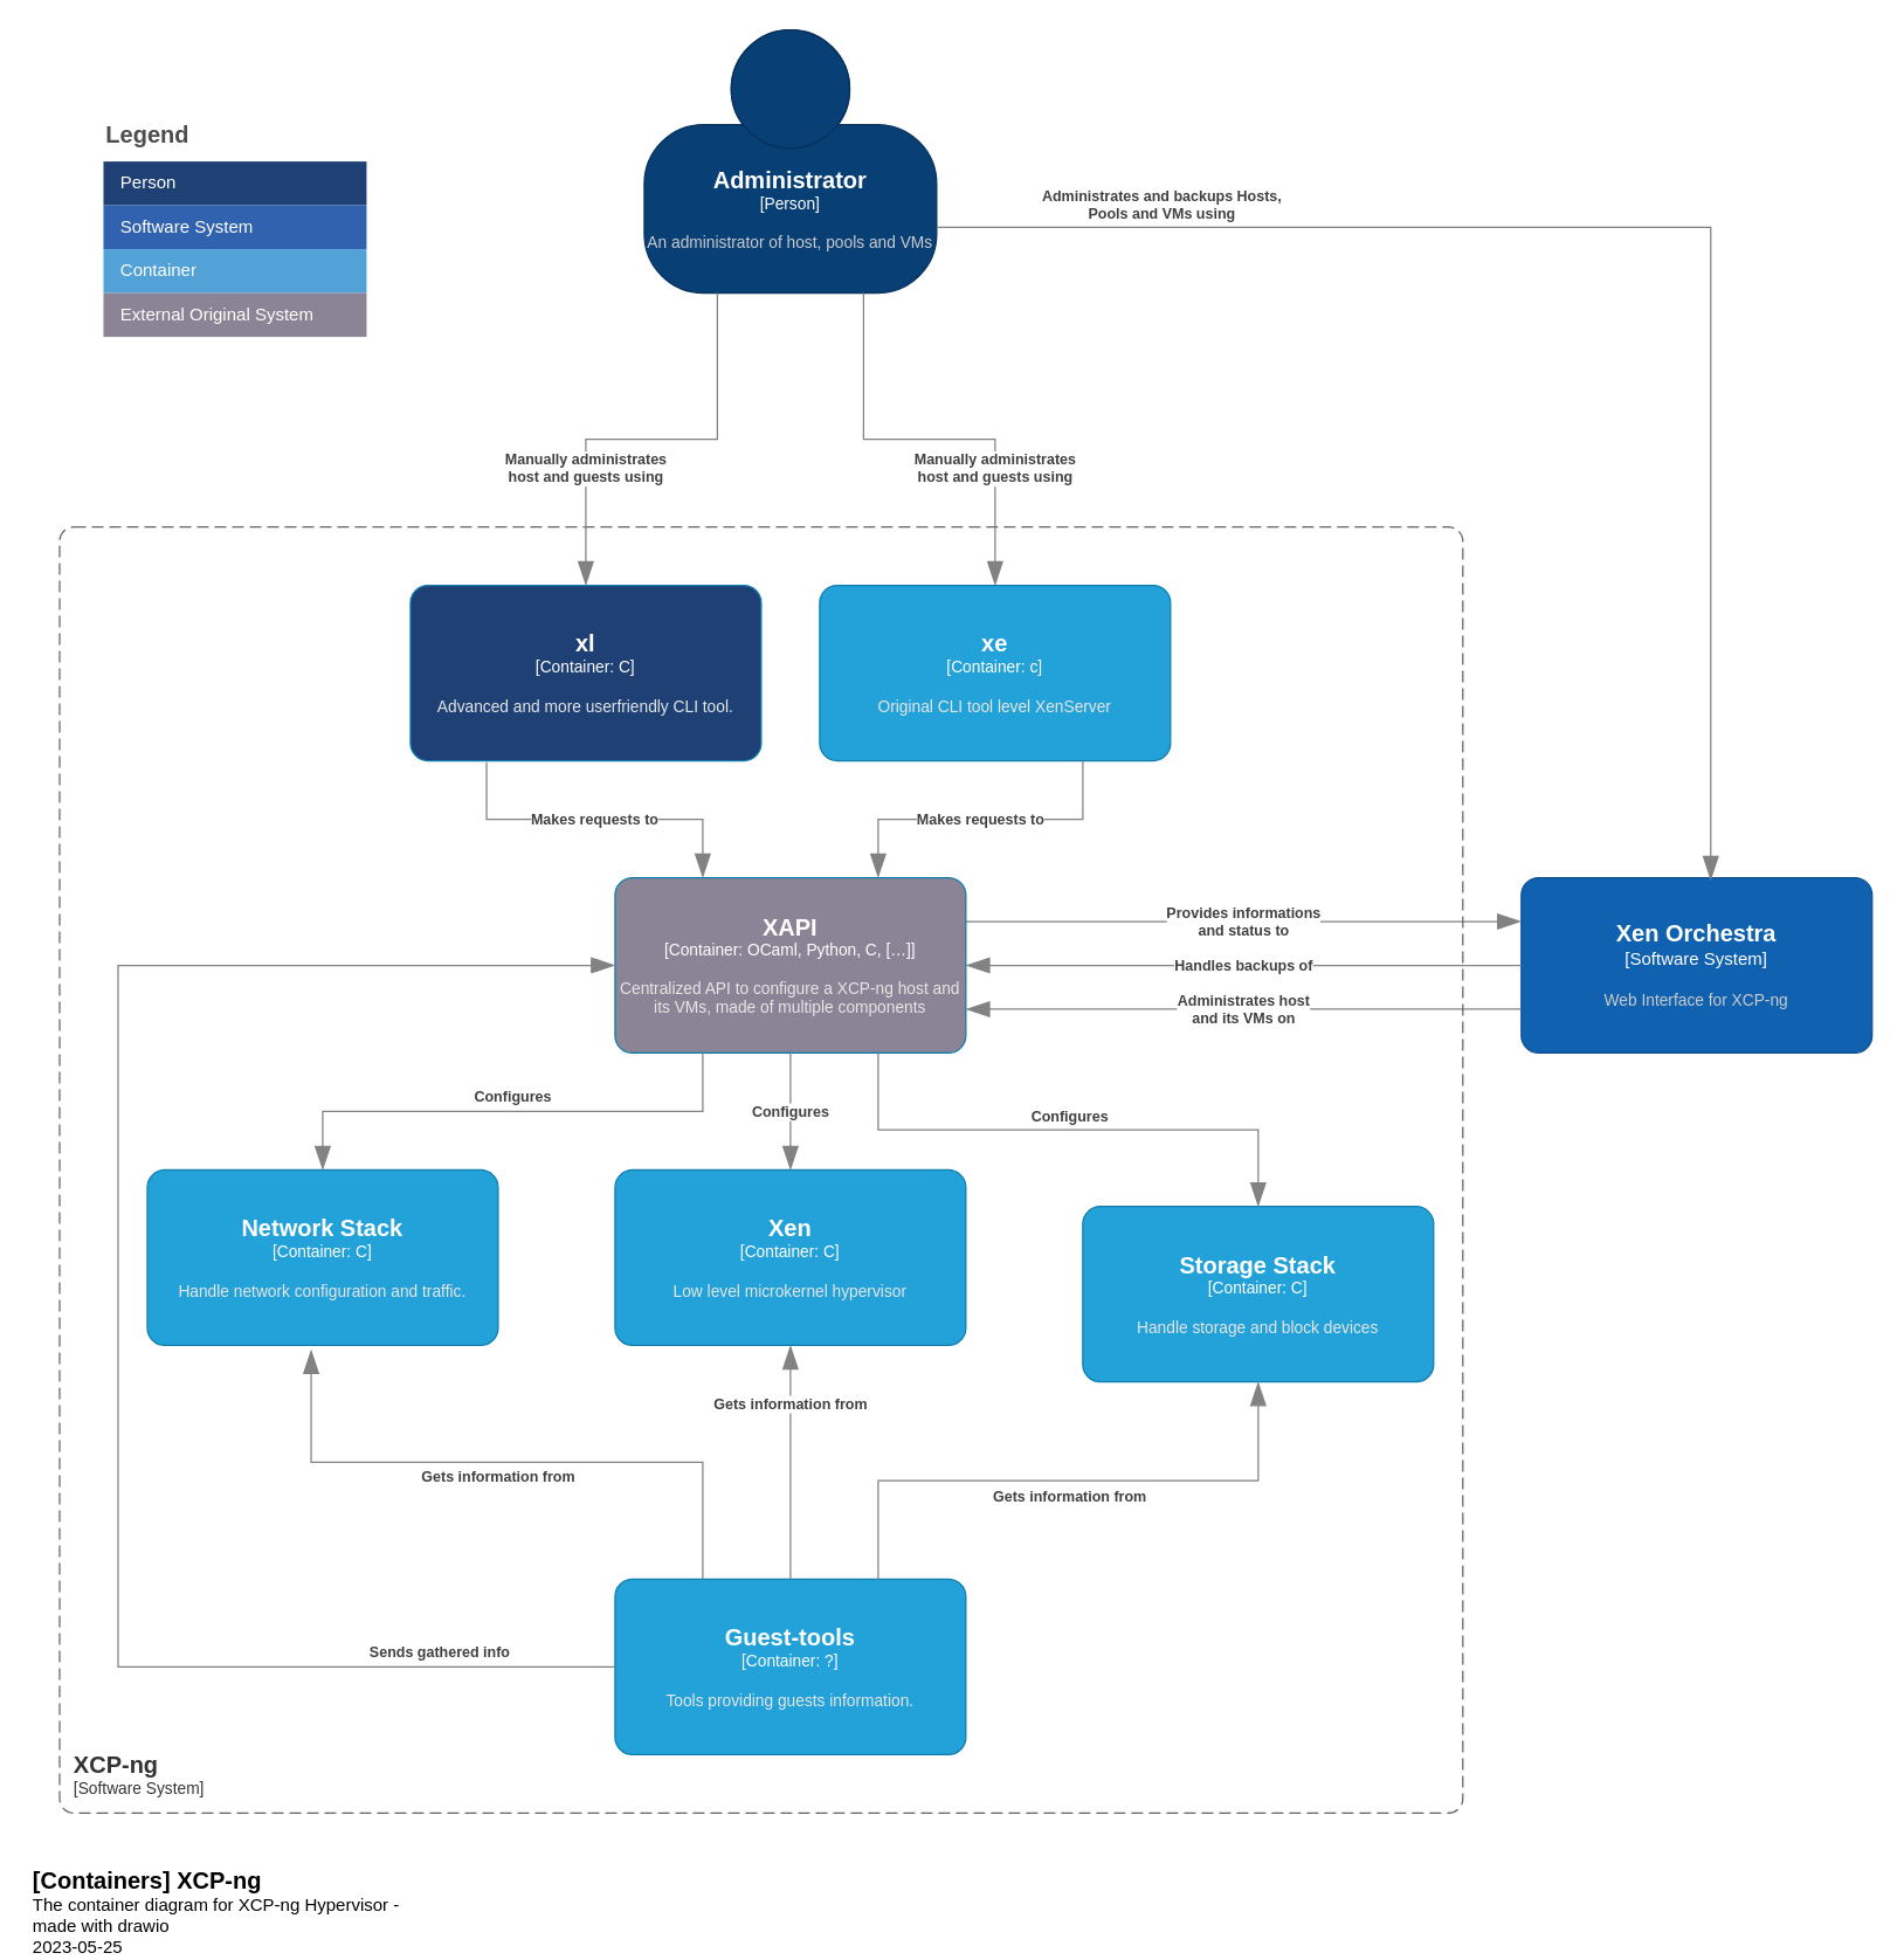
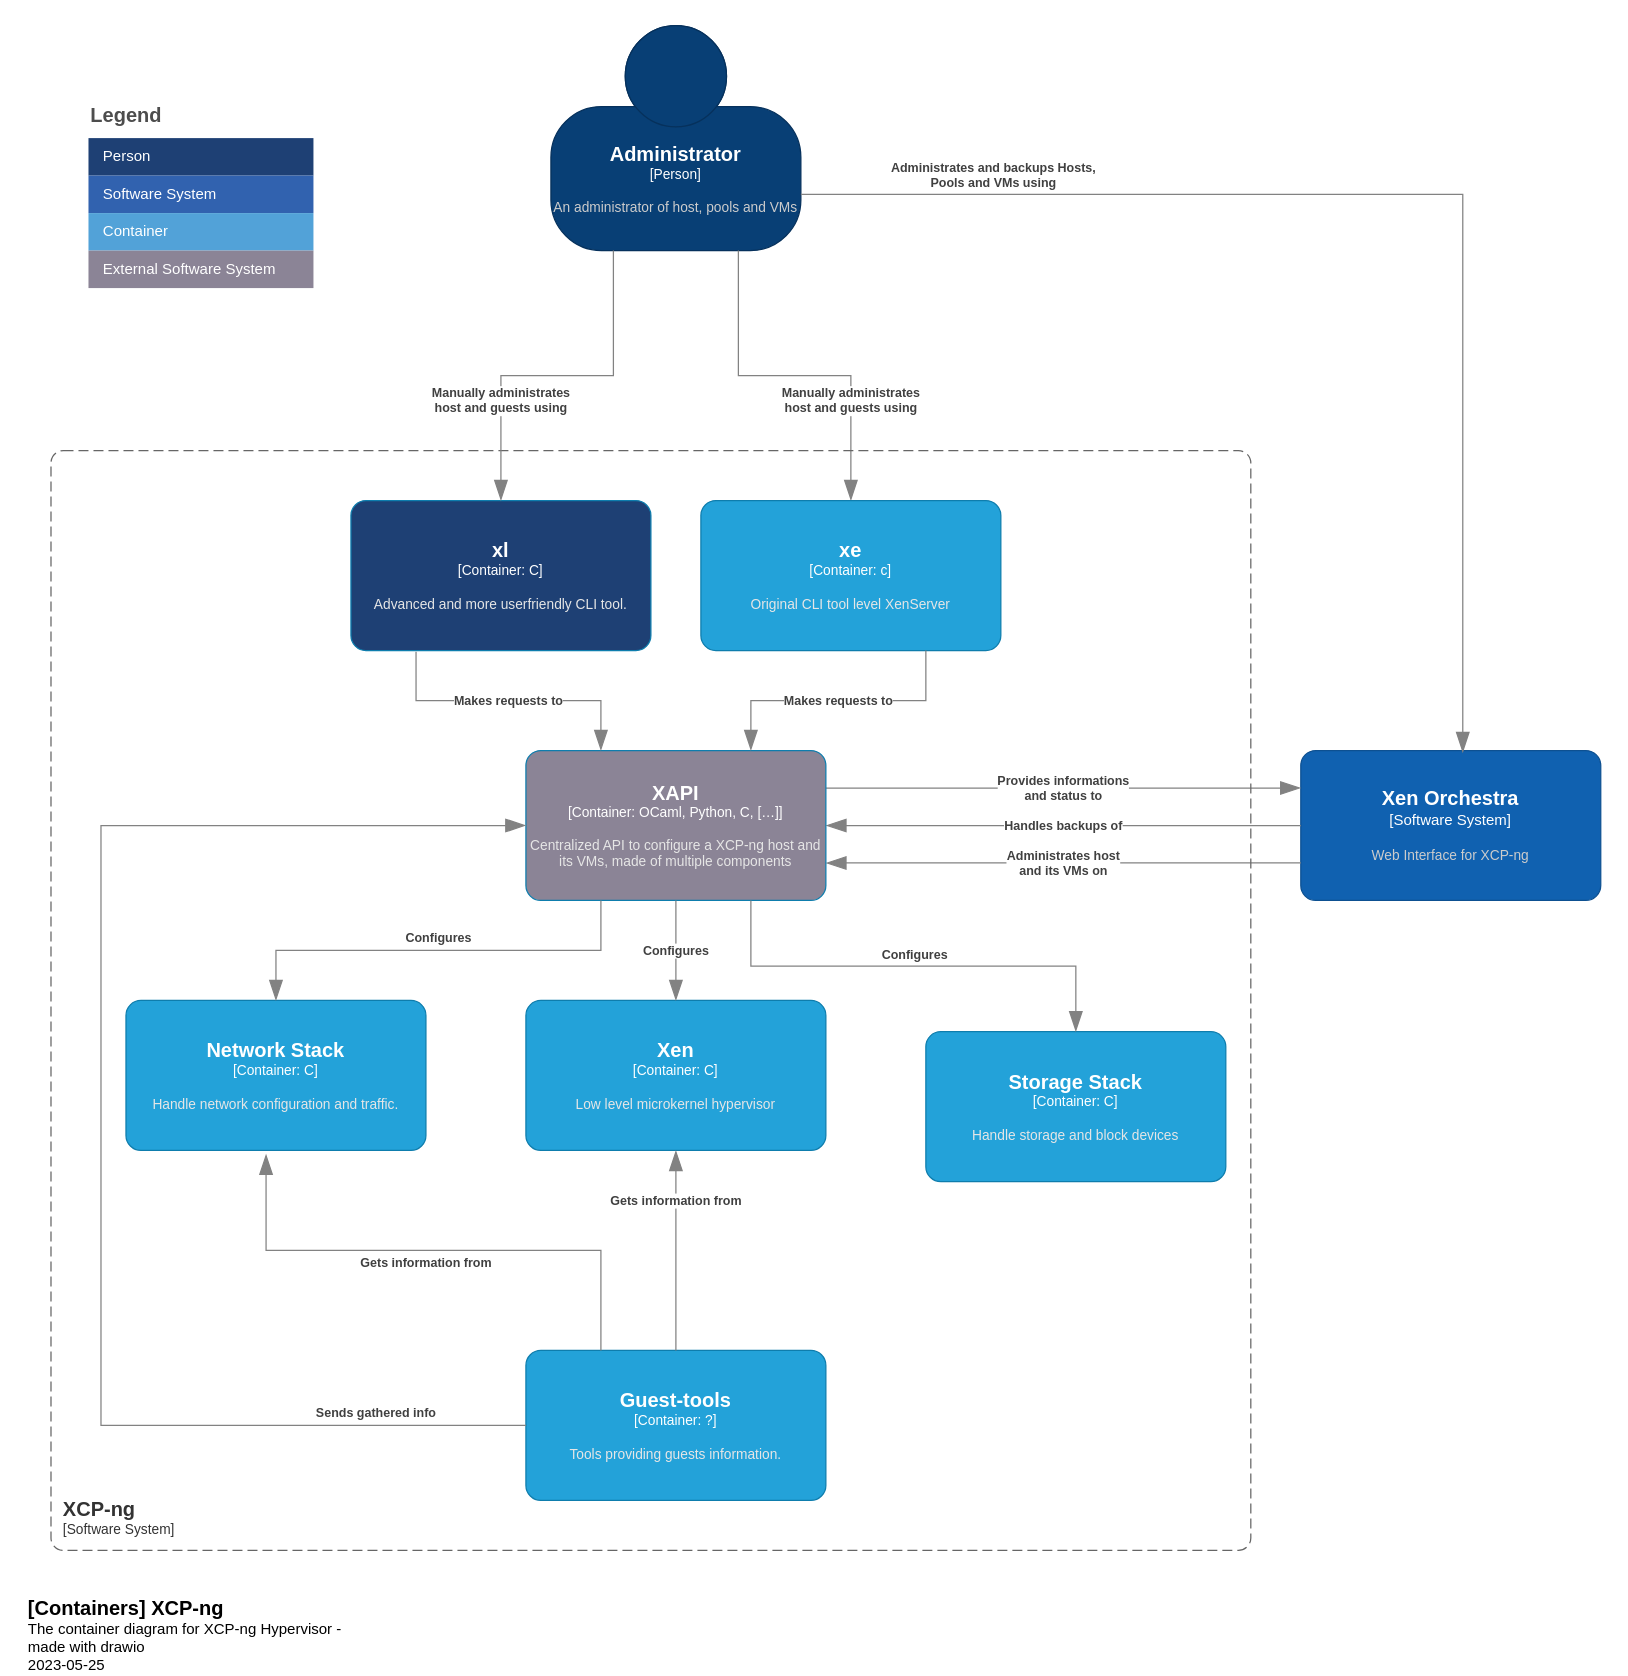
- <mxCell id="32" value="External Original System" style="shape=partialRectangle;html=1;whiteSpace=wrap;connectable=0;fillColor=#8B8496;top=0;left=0;bottom=0;right=0;overflow=hidden;pointerEvents=1;align=left;spacingLeft=10;fontColor=#FFFFFF;" parent="28" vertex="1"><mxGeometry y="90" width="180" height="30" as="geometry" /></mxCell>
+ <mxCell id="32" value="External Software System" style="shape=partialRectangle;html=1;whiteSpace=wrap;connectable=0;fillColor=#8B8496;top=0;left=0;bottom=0;right=0;overflow=hidden;pointerEvents=1;align=left;spacingLeft=10;fontColor=#FFFFFF;" parent="28" vertex="1"><mxGeometry y="90" width="180" height="30" as="geometry" /></mxCell>
- <mxCell id="22" value="&lt;div style=&quot;text-align: left&quot;&gt;&lt;div style=&quot;text-align: center&quot;&gt;&lt;b&gt;Gets information from&lt;/b&gt;&lt;/div&gt;" style="endArrow=blockThin;html=1;fontSize=10;fontColor=#404040;strokeWidth=1;endFill=1;strokeColor=#828282;elbow=vertical;metaEdit=1;endSize=14;startSize=14;jumpStyle=arc;jumpSize=16;rounded=0;edgeStyle=orthogonalEdgeStyle;exitX=0.75;exitY=0;exitDx=0;exitDy=0;exitPerimeter=0;entryX=0.5;entryY=1;entryDx=0;entryDy=0;entryPerimeter=0;" parent="1" source="17" target="14" edge="1"><mxGeometry y="-10" width="240" relative="1" as="geometry"><mxPoint x="550" y="1090" as="sourcePoint" /><mxPoint x="550" y="930" as="targetPoint" /><mxPoint as="offset" /></mxGeometry></mxCell>
